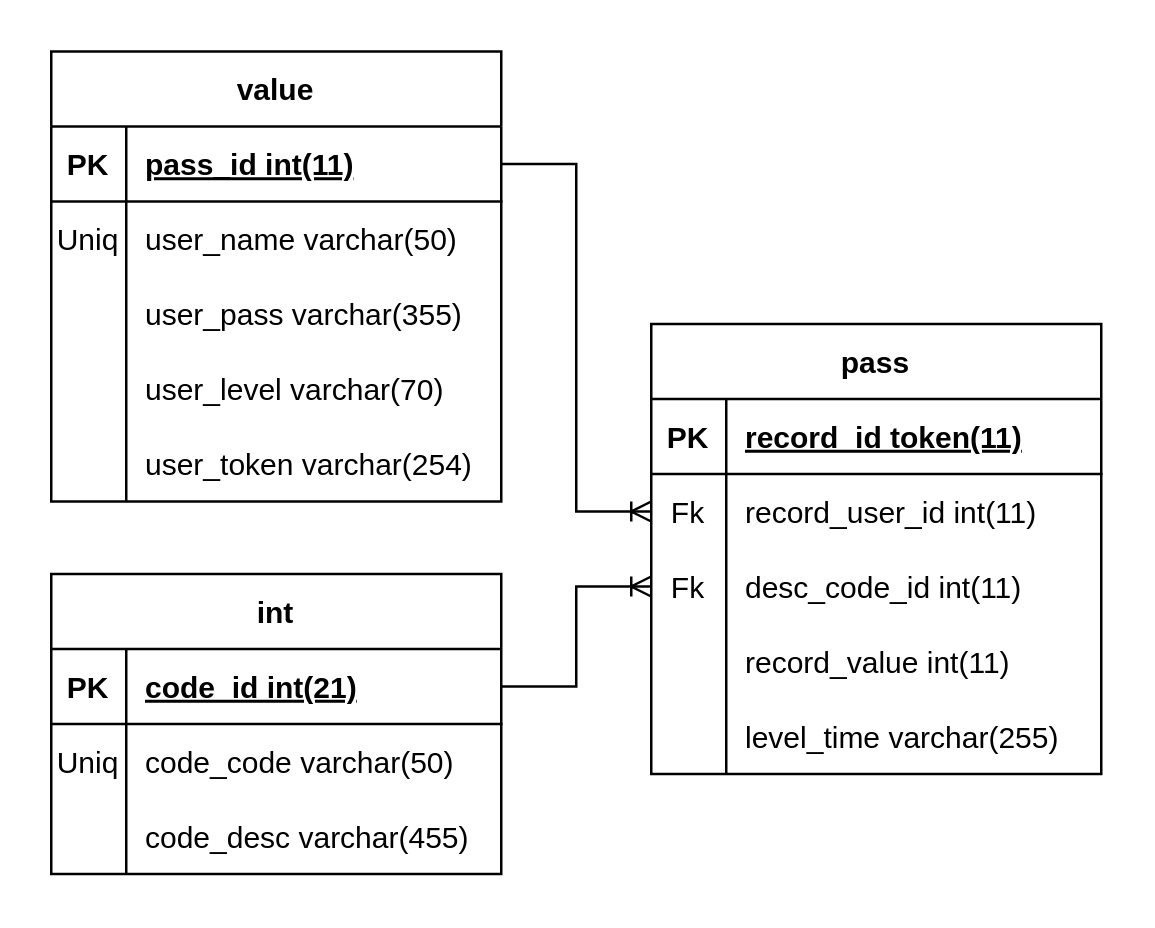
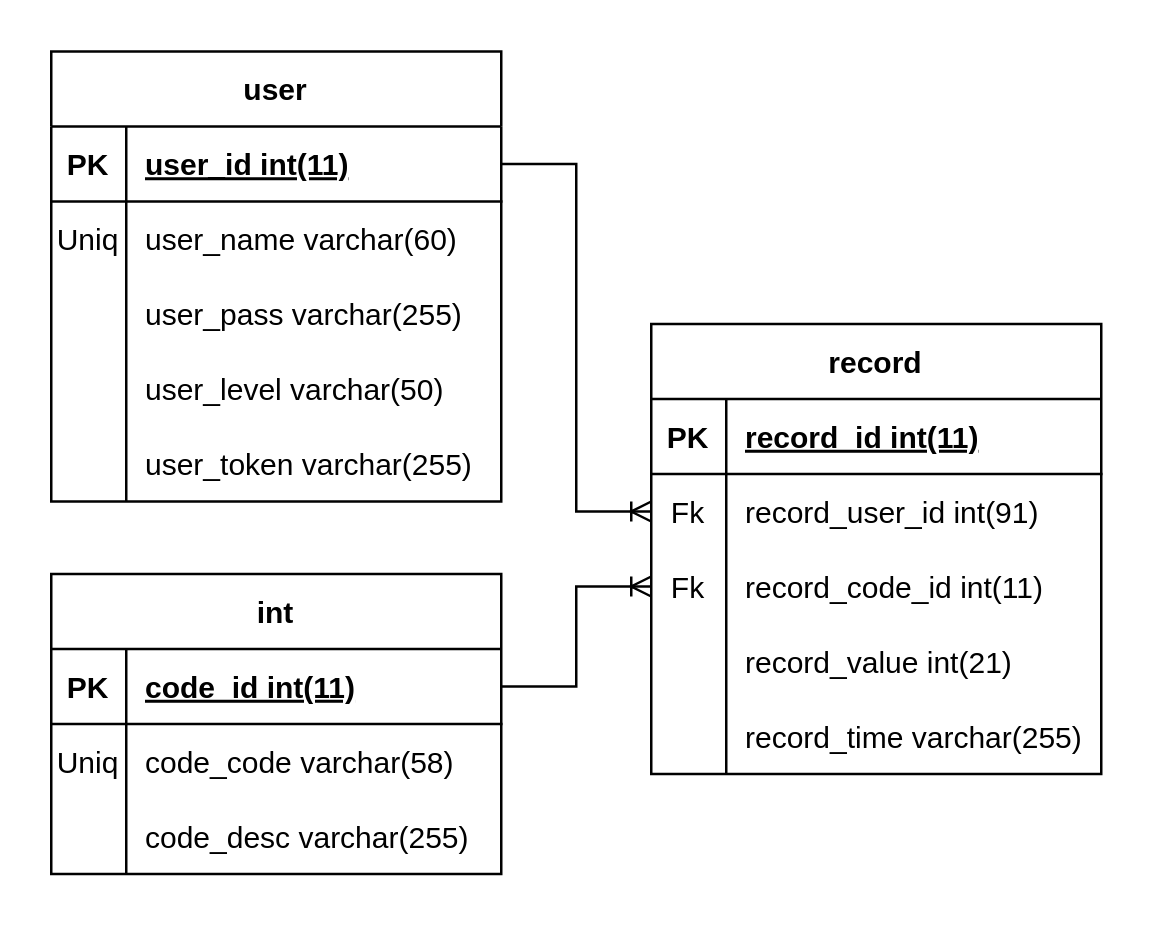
- <mxCell id="2" value="value" style="shape=table;startSize=30;container=1;collapsible=1;childLayout=tableLayout;fixedRows=1;rowLines=0;fontStyle=1;align=center;resizeLast=1;" vertex="1" parent="1"><mxGeometry y="20" width="180" height="180" as="geometry" x="20" /></mxCell>
+ <mxCell id="2" value="user" style="shape=table;startSize=30;container=1;collapsible=1;childLayout=tableLayout;fixedRows=1;rowLines=0;fontStyle=1;align=center;resizeLast=1;" vertex="1" parent="1"><mxGeometry y="20" width="180" height="180" as="geometry" x="20" /></mxCell>
- <mxCell id="5" value="pass_id int(11)" style="shape=partialRectangle;connectable=0;fillColor=none;top=0;left=0;bottom=0;right=0;align=left;spacingLeft=6;fontStyle=5;overflow=hidden;" vertex="1" parent="3"><mxGeometry x="30" width="150" height="30" as="geometry"><mxRectangle width="150" height="30" as="alternateBounds" /></mxGeometry></mxCell>
+ <mxCell id="5" value="user_id int(11)" style="shape=partialRectangle;connectable=0;fillColor=none;top=0;left=0;bottom=0;right=0;align=left;spacingLeft=6;fontStyle=5;overflow=hidden;" vertex="1" parent="3"><mxGeometry x="30" width="150" height="30" as="geometry"><mxRectangle width="150" height="30" as="alternateBounds" /></mxGeometry></mxCell>
- <mxCell id="8" value="user_name varchar(50)" style="shape=partialRectangle;connectable=0;fillColor=none;top=0;left=0;bottom=0;right=0;align=left;spacingLeft=6;overflow=hidden;" vertex="1" parent="6"><mxGeometry x="30" width="150" height="30" as="geometry"><mxRectangle width="150" height="30" as="alternateBounds" /></mxGeometry></mxCell>
+ <mxCell id="8" value="user_name varchar(60)" style="shape=partialRectangle;connectable=0;fillColor=none;top=0;left=0;bottom=0;right=0;align=left;spacingLeft=6;overflow=hidden;" vertex="1" parent="6"><mxGeometry x="30" width="150" height="30" as="geometry"><mxRectangle width="150" height="30" as="alternateBounds" /></mxGeometry></mxCell>
- <mxCell id="11" value="user_pass varchar(355)" style="shape=partialRectangle;connectable=0;fillColor=none;top=0;left=0;bottom=0;right=0;align=left;spacingLeft=6;overflow=hidden;" vertex="1" parent="9"><mxGeometry x="30" width="150" height="30" as="geometry"><mxRectangle width="150" height="30" as="alternateBounds" /></mxGeometry></mxCell>
+ <mxCell id="11" value="user_pass varchar(255)" style="shape=partialRectangle;connectable=0;fillColor=none;top=0;left=0;bottom=0;right=0;align=left;spacingLeft=6;overflow=hidden;" vertex="1" parent="9"><mxGeometry x="30" width="150" height="30" as="geometry"><mxRectangle width="150" height="30" as="alternateBounds" /></mxGeometry></mxCell>
- <mxCell id="28" value="pass" style="shape=table;startSize=30;container=1;collapsible=1;childLayout=tableLayout;fixedRows=1;rowLines=0;fontStyle=1;align=center;resizeLast=1;" vertex="1" parent="1"><mxGeometry x="260" y="129" width="180" height="180" as="geometry" /></mxCell>
+ <mxCell id="28" value="record" style="shape=table;startSize=30;container=1;collapsible=1;childLayout=tableLayout;fixedRows=1;rowLines=0;fontStyle=1;align=center;resizeLast=1;" vertex="1" parent="1"><mxGeometry x="260" y="129" width="180" height="180" as="geometry" /></mxCell>
- <mxCell id="14" value="user_level varchar(70)" style="shape=partialRectangle;connectable=0;fillColor=none;top=0;left=0;bottom=0;right=0;align=left;spacingLeft=6;overflow=hidden;" vertex="1" parent="12"><mxGeometry x="30" width="150" height="30" as="geometry"><mxRectangle width="150" height="30" as="alternateBounds" /></mxGeometry></mxCell>
+ <mxCell id="14" value="user_level varchar(50)" style="shape=partialRectangle;connectable=0;fillColor=none;top=0;left=0;bottom=0;right=0;align=left;spacingLeft=6;overflow=hidden;" vertex="1" parent="12"><mxGeometry x="30" width="150" height="30" as="geometry"><mxRectangle width="150" height="30" as="alternateBounds" /></mxGeometry></mxCell>
- <mxCell id="31" value="record_id token(11)" style="shape=partialRectangle;connectable=0;fillColor=none;top=0;left=0;bottom=0;right=0;align=left;spacingLeft=6;fontStyle=5;overflow=hidden;" vertex="1" parent="29"><mxGeometry x="30" width="150" height="30" as="geometry"><mxRectangle width="150" height="30" as="alternateBounds" /></mxGeometry></mxCell>
+ <mxCell id="31" value="record_id int(11)" style="shape=partialRectangle;connectable=0;fillColor=none;top=0;left=0;bottom=0;right=0;align=left;spacingLeft=6;fontStyle=5;overflow=hidden;" vertex="1" parent="29"><mxGeometry x="30" width="150" height="30" as="geometry"><mxRectangle width="150" height="30" as="alternateBounds" /></mxGeometry></mxCell>
- <mxCell id="17" value="user_token&#09;varchar(254)" style="shape=partialRectangle;connectable=0;fillColor=none;top=0;left=0;bottom=0;right=0;align=left;spacingLeft=6;overflow=hidden;" vertex="1" parent="15"><mxGeometry x="30" width="150" height="30" as="geometry"><mxRectangle width="150" height="30" as="alternateBounds" /></mxGeometry></mxCell>
+ <mxCell id="17" value="user_token&#09;varchar(255)" style="shape=partialRectangle;connectable=0;fillColor=none;top=0;left=0;bottom=0;right=0;align=left;spacingLeft=6;overflow=hidden;" vertex="1" parent="15"><mxGeometry x="30" width="150" height="30" as="geometry"><mxRectangle width="150" height="30" as="alternateBounds" /></mxGeometry></mxCell>
- <mxCell id="34" value="record_user_id int(11)" style="shape=partialRectangle;connectable=0;fillColor=none;top=0;left=0;bottom=0;right=0;align=left;spacingLeft=6;overflow=hidden;" vertex="1" parent="32"><mxGeometry x="30" width="150" height="30" as="geometry"><mxRectangle width="150" height="30" as="alternateBounds" /></mxGeometry></mxCell>
+ <mxCell id="34" value="record_user_id int(91)" style="shape=partialRectangle;connectable=0;fillColor=none;top=0;left=0;bottom=0;right=0;align=left;spacingLeft=6;overflow=hidden;" vertex="1" parent="32"><mxGeometry x="30" width="150" height="30" as="geometry"><mxRectangle width="150" height="30" as="alternateBounds" /></mxGeometry></mxCell>
- <mxCell id="37" value="desc_code_id int(11)" style="shape=partialRectangle;connectable=0;fillColor=none;top=0;left=0;bottom=0;right=0;align=left;spacingLeft=6;overflow=hidden;" vertex="1" parent="35"><mxGeometry x="30" width="150" height="30" as="geometry"><mxRectangle width="150" height="30" as="alternateBounds" /></mxGeometry></mxCell>
+ <mxCell id="37" value="record_code_id int(11)" style="shape=partialRectangle;connectable=0;fillColor=none;top=0;left=0;bottom=0;right=0;align=left;spacingLeft=6;overflow=hidden;" vertex="1" parent="35"><mxGeometry x="30" width="150" height="30" as="geometry"><mxRectangle width="150" height="30" as="alternateBounds" /></mxGeometry></mxCell>
- <mxCell id="40" value="record_value int(11)" style="shape=partialRectangle;connectable=0;fillColor=none;top=0;left=0;bottom=0;right=0;align=left;spacingLeft=6;overflow=hidden;" vertex="1" parent="38"><mxGeometry x="30" width="150" height="30" as="geometry"><mxRectangle width="150" height="30" as="alternateBounds" /></mxGeometry></mxCell>
+ <mxCell id="40" value="record_value int(21)" style="shape=partialRectangle;connectable=0;fillColor=none;top=0;left=0;bottom=0;right=0;align=left;spacingLeft=6;overflow=hidden;" vertex="1" parent="38"><mxGeometry x="30" width="150" height="30" as="geometry"><mxRectangle width="150" height="30" as="alternateBounds" /></mxGeometry></mxCell>
- <mxCell id="21" value="code_id int(21)" style="shape=partialRectangle;connectable=0;fillColor=none;top=0;left=0;bottom=0;right=0;align=left;spacingLeft=6;fontStyle=5;overflow=hidden;" vertex="1" parent="19"><mxGeometry x="30" width="150" height="30" as="geometry"><mxRectangle width="150" height="30" as="alternateBounds" /></mxGeometry></mxCell>
+ <mxCell id="21" value="code_id int(11)" style="shape=partialRectangle;connectable=0;fillColor=none;top=0;left=0;bottom=0;right=0;align=left;spacingLeft=6;fontStyle=5;overflow=hidden;" vertex="1" parent="19"><mxGeometry x="30" width="150" height="30" as="geometry"><mxRectangle width="150" height="30" as="alternateBounds" /></mxGeometry></mxCell>
- <mxCell id="43" value="level_time varchar(255)" style="shape=partialRectangle;connectable=0;fillColor=none;top=0;left=0;bottom=0;right=0;align=left;spacingLeft=6;overflow=hidden;" vertex="1" parent="41"><mxGeometry x="30" width="150" height="30" as="geometry"><mxRectangle width="150" height="30" as="alternateBounds" /></mxGeometry></mxCell>
+ <mxCell id="43" value="record_time varchar(255)" style="shape=partialRectangle;connectable=0;fillColor=none;top=0;left=0;bottom=0;right=0;align=left;spacingLeft=6;overflow=hidden;" vertex="1" parent="41"><mxGeometry x="30" width="150" height="30" as="geometry"><mxRectangle width="150" height="30" as="alternateBounds" /></mxGeometry></mxCell>
- <mxCell id="24" value="code_code varchar(50)" style="shape=partialRectangle;connectable=0;fillColor=none;top=0;left=0;bottom=0;right=0;align=left;spacingLeft=6;overflow=hidden;" vertex="1" parent="22"><mxGeometry x="30" width="150" height="30" as="geometry"><mxRectangle width="150" height="30" as="alternateBounds" /></mxGeometry></mxCell>
+ <mxCell id="24" value="code_code varchar(58)" style="shape=partialRectangle;connectable=0;fillColor=none;top=0;left=0;bottom=0;right=0;align=left;spacingLeft=6;overflow=hidden;" vertex="1" parent="22"><mxGeometry x="30" width="150" height="30" as="geometry"><mxRectangle width="150" height="30" as="alternateBounds" /></mxGeometry></mxCell>
- <mxCell id="27" value="code_desc varchar(455)" style="shape=partialRectangle;connectable=0;fillColor=none;top=0;left=0;bottom=0;right=0;align=left;spacingLeft=6;overflow=hidden;" vertex="1" parent="25"><mxGeometry x="30" width="150" height="30" as="geometry"><mxRectangle width="150" height="30" as="alternateBounds" /></mxGeometry></mxCell>
+ <mxCell id="27" value="code_desc varchar(255)" style="shape=partialRectangle;connectable=0;fillColor=none;top=0;left=0;bottom=0;right=0;align=left;spacingLeft=6;overflow=hidden;" vertex="1" parent="25"><mxGeometry x="30" width="150" height="30" as="geometry"><mxRectangle width="150" height="30" as="alternateBounds" /></mxGeometry></mxCell>
